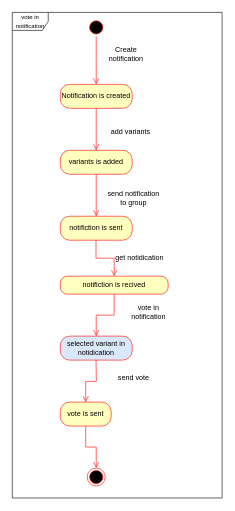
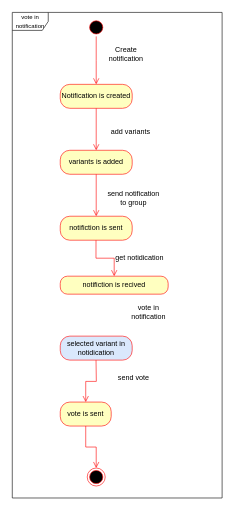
- <mxCell id="19" value="" style="edgeStyle=orthogonalEdgeStyle;html=1;verticalAlign=bottom;endArrow=open;endSize=8;strokeColor=#ff0000;rounded=0;fontSize=6;entryX=0.5;entryY=0;entryDx=0;entryDy=0;exitX=0.5;exitY=1;exitDx=0;exitDy=0;" edge="1" parent="1" source="14" target="15"><mxGeometry relative="1" as="geometry"><mxPoint x="155.38" y="570" as="targetPoint" /><mxPoint x="155.02" y="510" as="sourcePoint" /></mxGeometry></mxCell>
